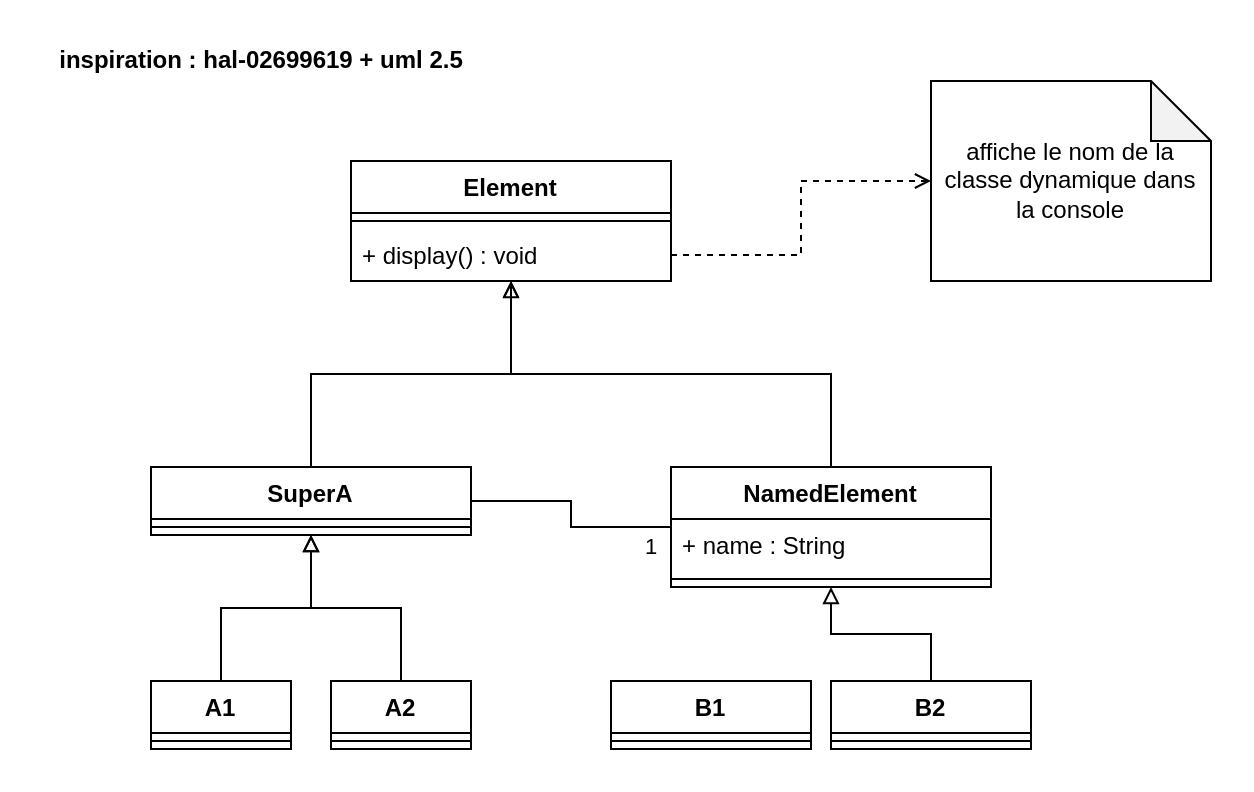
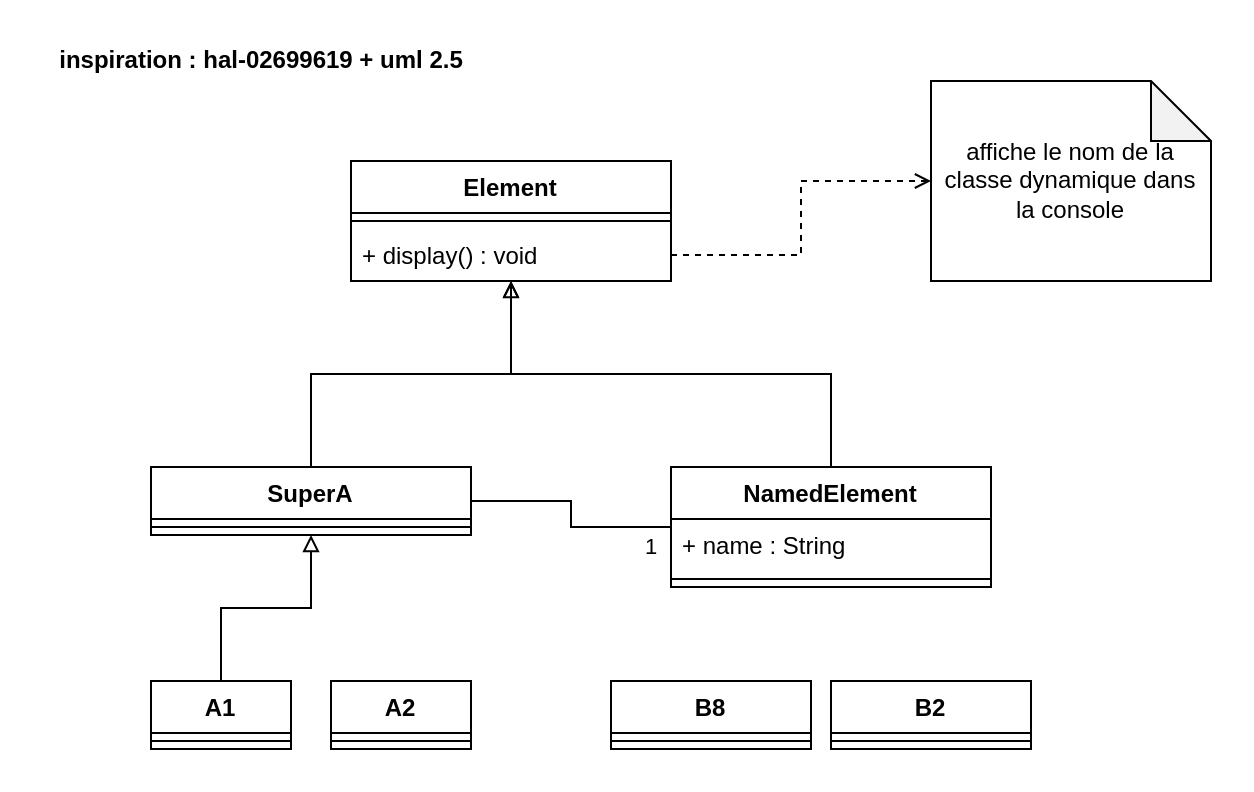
- <mxCell id="5" style="edgeStyle=orthogonalEdgeStyle;rounded=0;orthogonalLoop=1;jettySize=auto;html=1;endArrow=block;endFill=0;" edge="1" parent="1" source="6" target="16"><mxGeometry relative="1" as="geometry" /></mxCell>
- <mxCell id="8" style="edgeStyle=orthogonalEdgeStyle;rounded=0;orthogonalLoop=1;jettySize=auto;html=1;endArrow=block;endFill=0;" edge="1" parent="1" source="9" target="19"><mxGeometry relative="1" as="geometry" /></mxCell>
- <mxCell id="11" value="B1" style="swimlane;fontStyle=1;align=center;verticalAlign=top;childLayout=stackLayout;horizontal=1;startSize=26;horizontalStack=0;resizeParent=1;resizeParentMax=0;resizeLast=0;collapsible=1;marginBottom=0;" vertex="1" parent="1"><mxGeometry x="305" y="340" width="100" height="34" as="geometry" /></mxCell>
+ <mxCell id="11" value="B8" style="swimlane;fontStyle=1;align=center;verticalAlign=top;childLayout=stackLayout;horizontal=1;startSize=26;horizontalStack=0;resizeParent=1;resizeParentMax=0;resizeLast=0;collapsible=1;marginBottom=0;" vertex="1" parent="1"><mxGeometry x="305" y="340" width="100" height="34" as="geometry" /></mxCell>
